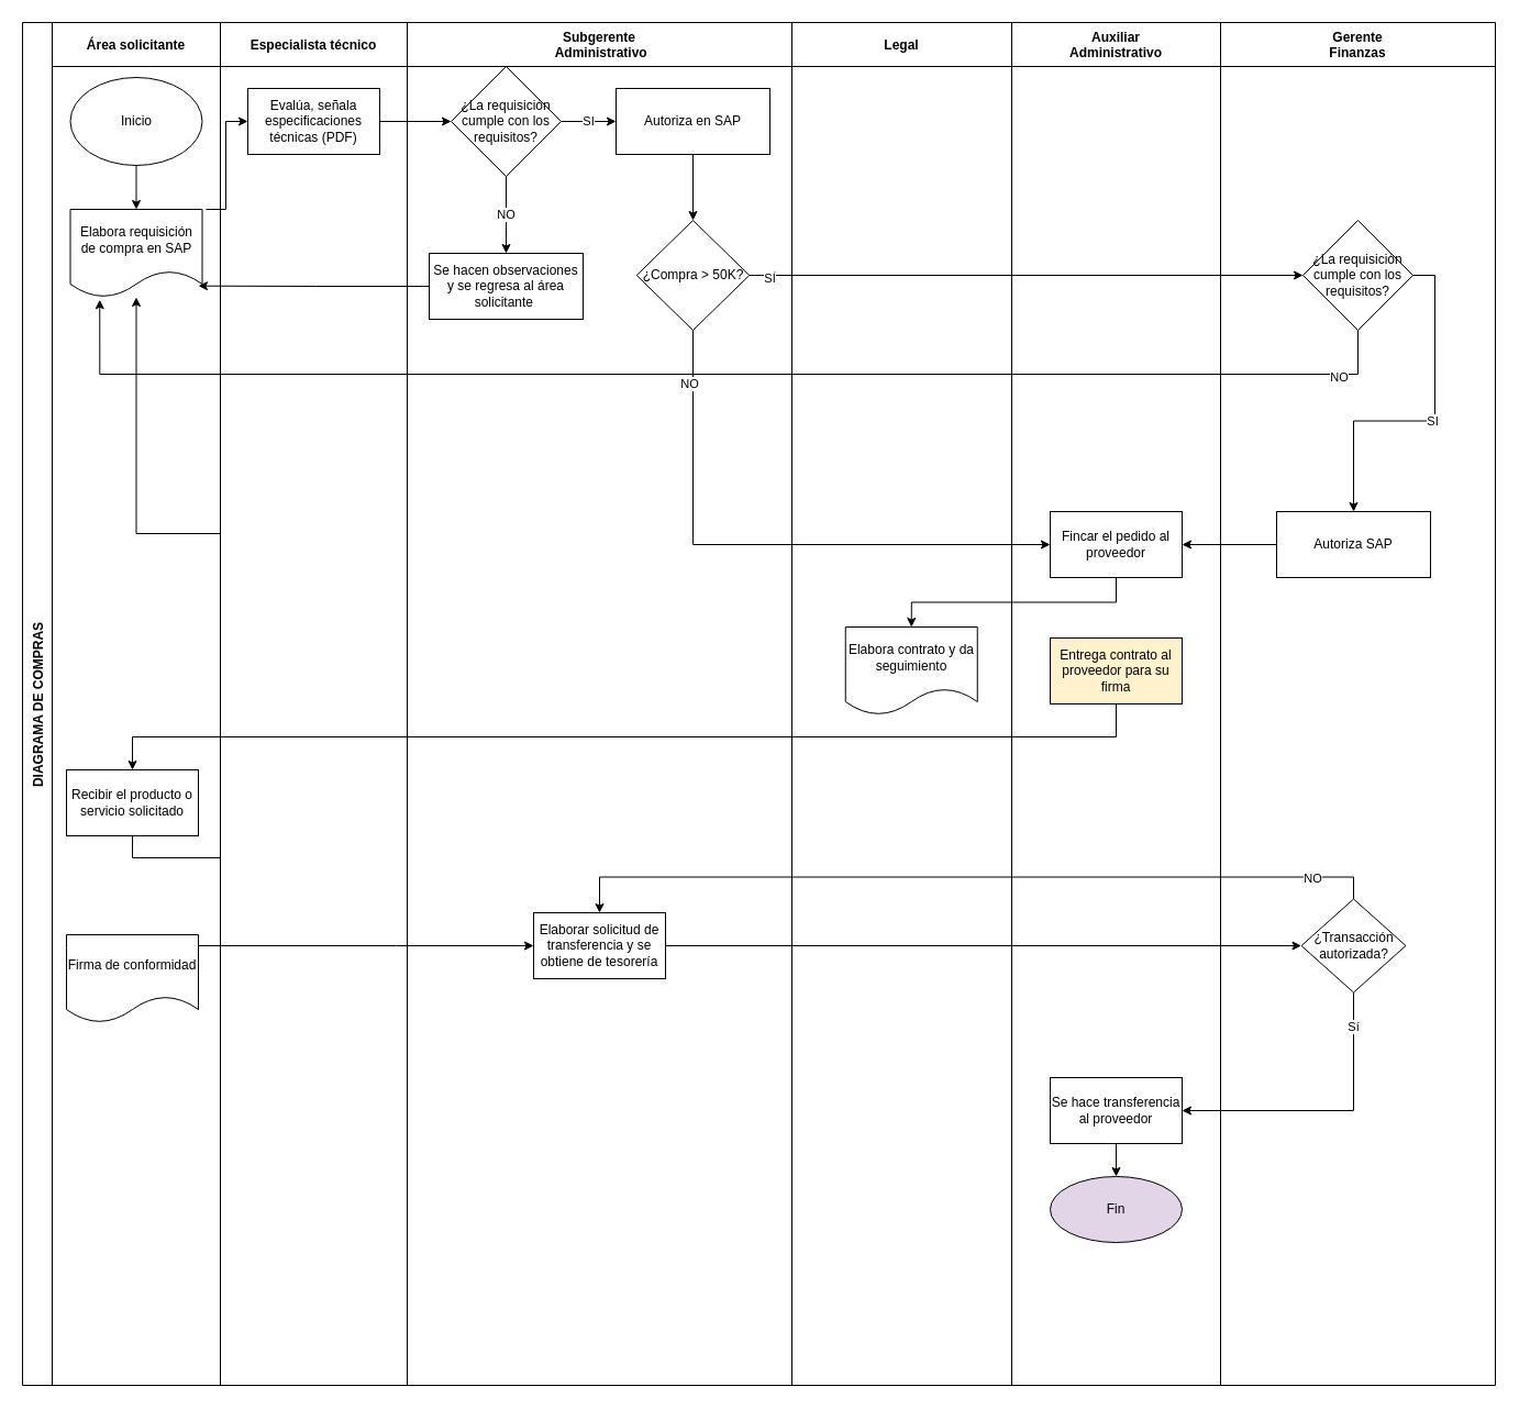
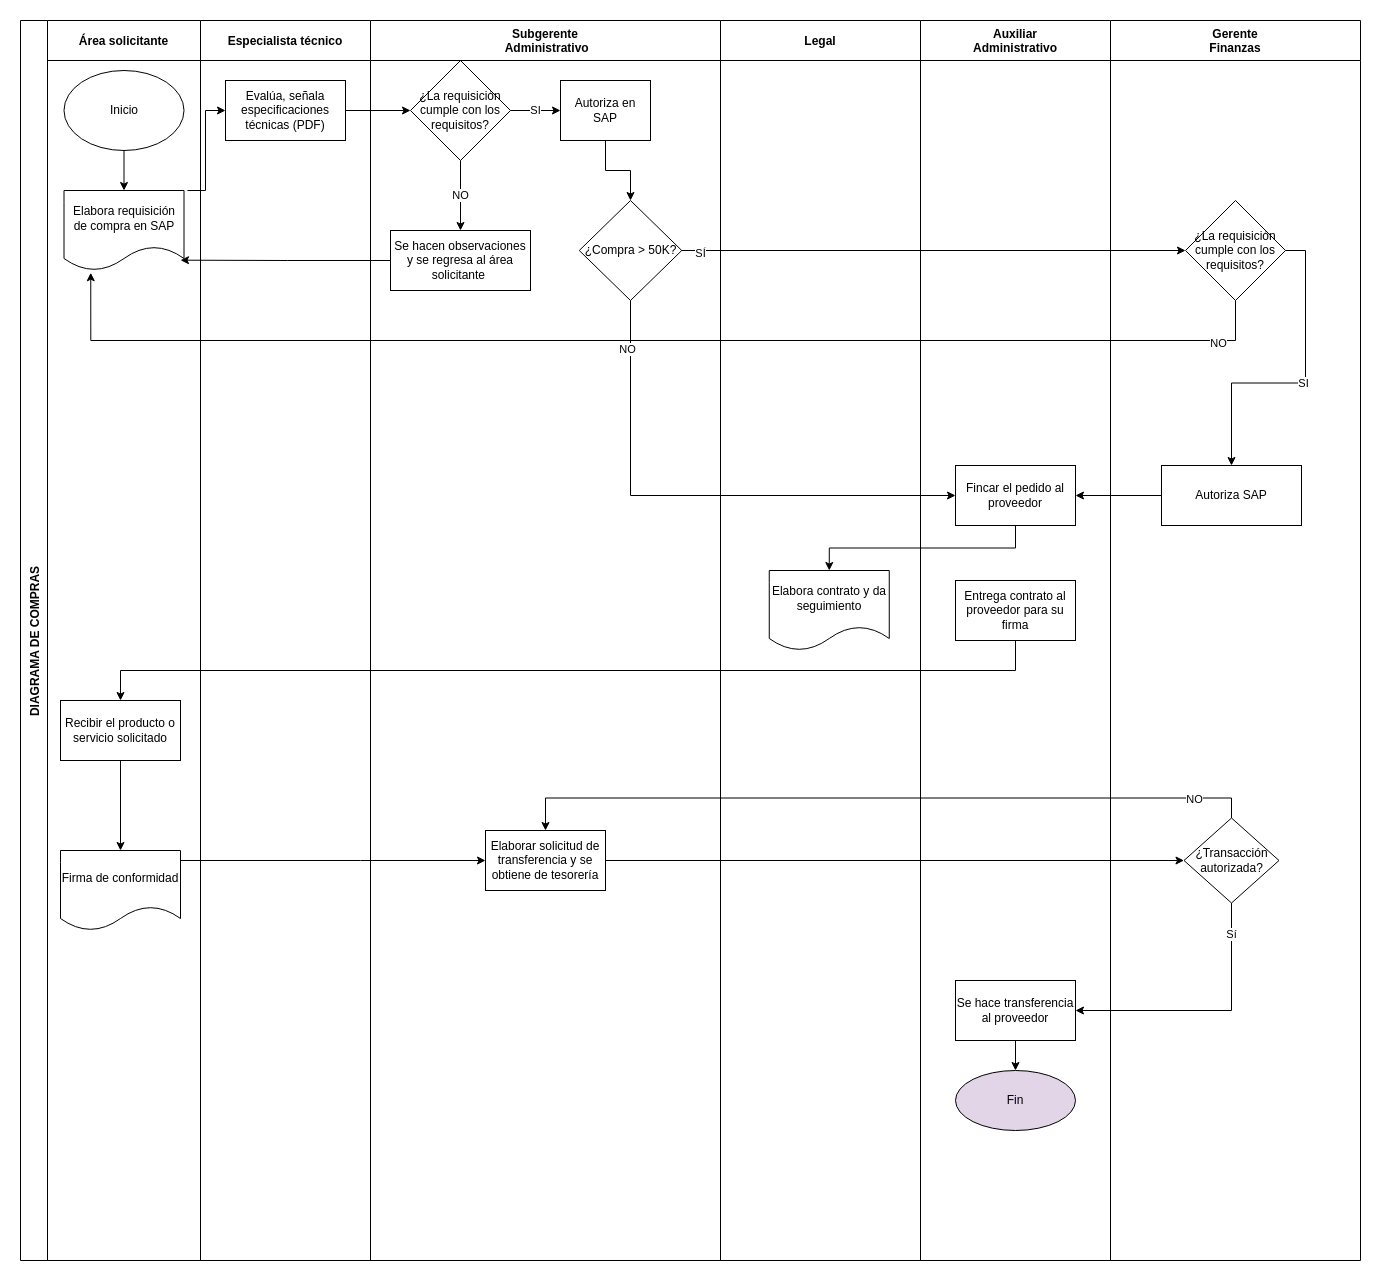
- <mxCell id="19" value="Autoriza en SAP" style="rounded=0;whiteSpace=wrap;html=1;" parent="12" vertex="1"><mxGeometry x="190" y="60" width="140" height="60" as="geometry" /></mxCell>
+ <mxCell id="19" value="Autoriza en SAP" style="rounded=0;whiteSpace=wrap;html=1;" parent="12" vertex="1"><mxGeometry x="190" y="60" width="90" height="60" as="geometry" /></mxCell>
- <mxCell id="9" style="edgeStyle=orthogonalEdgeStyle;rounded=0;orthogonalLoop=1;jettySize=auto;html=1;exitX=0.5;exitY=1;exitDx=0;exitDy=0;fontFamily=Helvetica;fontSize=12;fontColor=default;startSize=40;" parent="3" source="8" target="6" edge="1"><mxGeometry relative="1" as="geometry" /></mxCell>
+ <mxCell id="9" style="edgeStyle=orthogonalEdgeStyle;rounded=0;orthogonalLoop=1;jettySize=auto;html=1;exitX=0.5;exitY=1;exitDx=0;exitDy=0;entryX=0.5;entryY=0;entryDx=0;entryDy=0;fontFamily=Helvetica;fontSize=12;fontColor=default;startSize=40;" parent="3" source="8" target="7" edge="1"><mxGeometry relative="1" as="geometry" /></mxCell>
- <mxCell id="42" value="Entrega contrato al proveedor para su firma" style="whiteSpace=wrap;html=1;rounded=0;glass=0;startSize=40;fillColor=#fff2cc;" parent="40" vertex="1"><mxGeometry x="35" y="560" width="120" height="60" as="geometry" /></mxCell>
+ <mxCell id="42" value="Entrega contrato al proveedor para su firma" style="whiteSpace=wrap;html=1;rounded=0;glass=0;startSize=40;" parent="40" vertex="1"><mxGeometry x="35" y="560" width="120" height="60" as="geometry" /></mxCell>
